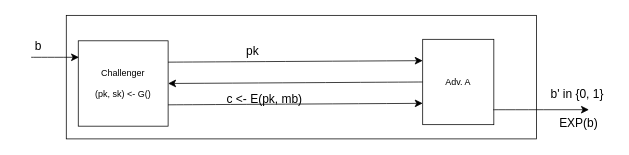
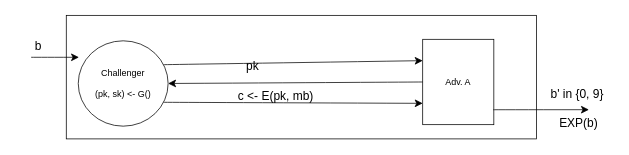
- <mxCell id="6" value="pk" style="text;html=1;align=center;verticalAlign=middle;whiteSpace=wrap;rounded=0;fontSize=16;" vertex="1" parent="1"><mxGeometry x="306" y="52" width="60" height="30" as="geometry" /></mxCell>
+ <mxCell id="6" value="pk" style="text;html=1;align=center;verticalAlign=middle;whiteSpace=wrap;rounded=0;fontSize=16;" vertex="1" parent="1"><mxGeometry x="306" y="72" width="60" height="30" as="geometry" /></mxCell>
- <mxCell id="3" value="&lt;div&gt;Challenger&lt;/div&gt;&lt;div&gt;&lt;br&gt;&lt;/div&gt;&lt;div&gt;(pk, sk) &amp;lt;- G()&lt;br&gt;&lt;/div&gt;" style="rounded=0;whiteSpace=wrap;html=1;" vertex="1" parent="1"><mxGeometry x="103" y="54" width="120" height="114" as="geometry" /></mxCell>
+ <mxCell id="3" value="&lt;div&gt;Challenger&lt;/div&gt;&lt;div&gt;&lt;br&gt;&lt;/div&gt;&lt;div&gt;(pk, sk) &amp;lt;- G()&lt;br&gt;&lt;/div&gt;" style="ellipse;whiteSpace=wrap;html=1;" vertex="1" parent="1"><mxGeometry x="103" y="54" width="120" height="114" as="geometry" /></mxCell>
- <mxCell id="13" value="b' in {0, 1}" style="text;html=1;align=center;verticalAlign=middle;whiteSpace=wrap;rounded=0;fontSize=16;" vertex="1" parent="1"><mxGeometry x="725" y="110" width="89" height="30" as="geometry" /></mxCell>
+ <mxCell id="13" value="b' in {0, 9}" style="text;html=1;align=center;verticalAlign=middle;whiteSpace=wrap;rounded=0;fontSize=16;" vertex="1" parent="1"><mxGeometry x="725" y="110" width="89" height="30" as="geometry" /></mxCell>
- <mxCell id="9" value="c &amp;lt;- E(pk, mb)" style="text;html=1;align=center;verticalAlign=middle;whiteSpace=wrap;rounded=0;fontSize=16;" vertex="1" parent="1"><mxGeometry x="291" y="117" width="122" height="30" as="geometry" /></mxCell>
+ <mxCell id="9" value="c &amp;lt;- E(pk, mb)" style="text;html=1;align=center;verticalAlign=middle;whiteSpace=wrap;rounded=0;fontSize=16;" vertex="1" parent="1"><mxGeometry x="306" y="112" width="122" height="30" as="geometry" /></mxCell>
